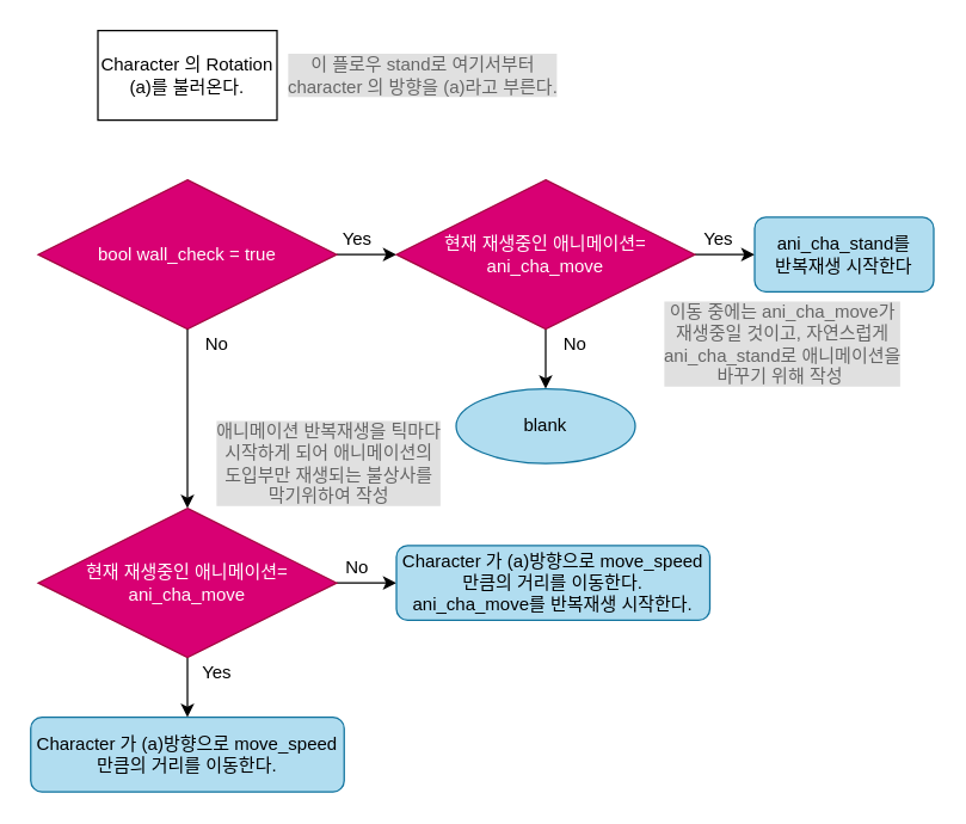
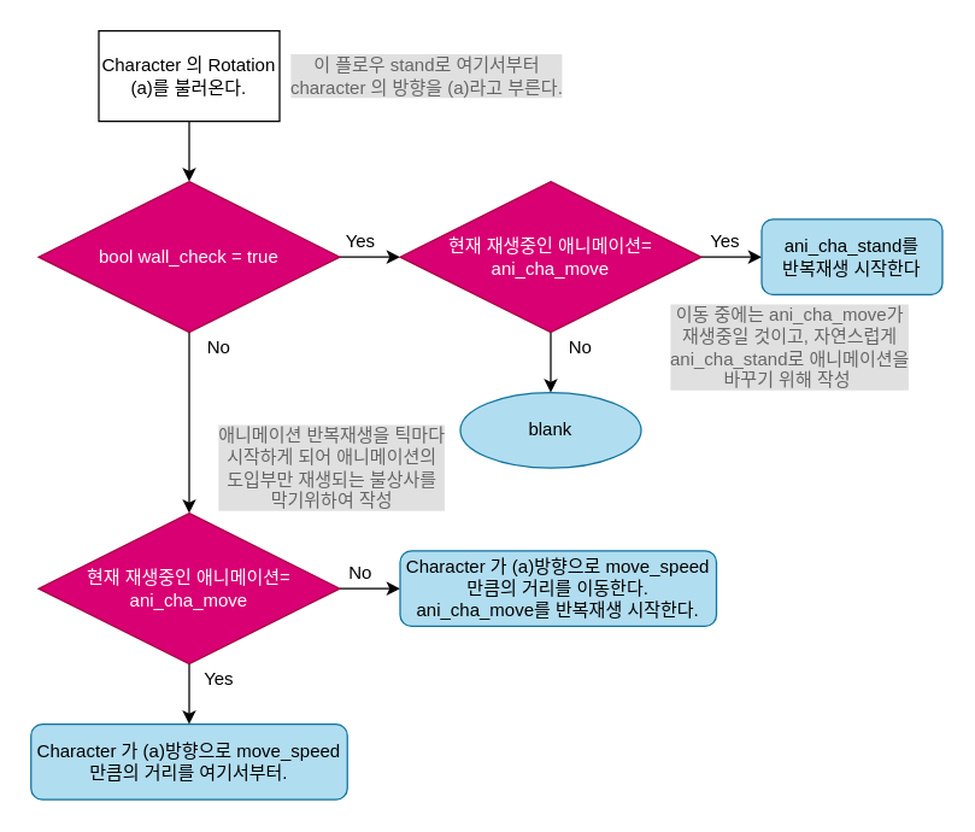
+ <mxCell id="2" style="edgeStyle=orthogonalEdgeStyle;rounded=0;orthogonalLoop=1;jettySize=auto;html=1;exitX=0.5;exitY=1;exitDx=0;exitDy=0;" parent="1" source="3" target="5" edge="1"><mxGeometry relative="1" as="geometry"><mxPoint x="125" y="120" as="targetPoint" /></mxGeometry></mxCell>
- <mxCell id="6" value="Character 가 (a)방향으로 move_speed만큼의 거리를 이동한다." style="rounded=1;whiteSpace=wrap;html=1;fillColor=#b1ddf0;strokeColor=#10739e;" parent="1" vertex="1"><mxGeometry x="20" y="480" width="210" height="50" as="geometry" /></mxCell>
+ <mxCell id="6" value="Character 가 (a)방향으로 move_speed만큼의 거리를 여기서부터." style="rounded=1;whiteSpace=wrap;html=1;fillColor=#b1ddf0;strokeColor=#10739e;" parent="1" vertex="1"><mxGeometry x="20" y="480" width="210" height="50" as="geometry" /></mxCell>
